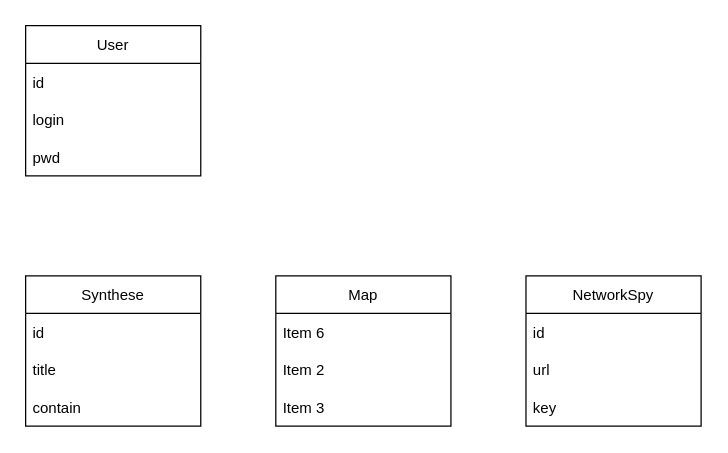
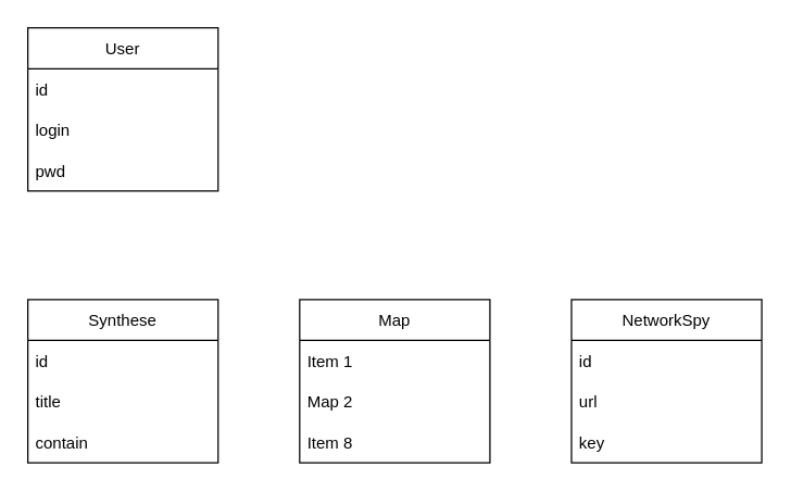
- <mxCell id="11" value="Item 6" style="text;strokeColor=none;fillColor=none;align=left;verticalAlign=middle;spacingLeft=4;spacingRight=4;overflow=hidden;points=[[0,0.5],[1,0.5]];portConstraint=eastwest;rotatable=0;" vertex="1" parent="10"><mxGeometry y="30" width="140" height="30" as="geometry" /></mxCell>
+ <mxCell id="11" value="Item 1" style="text;strokeColor=none;fillColor=none;align=left;verticalAlign=middle;spacingLeft=4;spacingRight=4;overflow=hidden;points=[[0,0.5],[1,0.5]];portConstraint=eastwest;rotatable=0;" vertex="1" parent="10"><mxGeometry y="30" width="140" height="30" as="geometry" /></mxCell>
- <mxCell id="12" value="Item 2" style="text;strokeColor=none;fillColor=none;align=left;verticalAlign=middle;spacingLeft=4;spacingRight=4;overflow=hidden;points=[[0,0.5],[1,0.5]];portConstraint=eastwest;rotatable=0;" vertex="1" parent="10"><mxGeometry y="60" width="140" height="30" as="geometry" /></mxCell>
+ <mxCell id="12" value="Map 2" style="text;strokeColor=none;fillColor=none;align=left;verticalAlign=middle;spacingLeft=4;spacingRight=4;overflow=hidden;points=[[0,0.5],[1,0.5]];portConstraint=eastwest;rotatable=0;" vertex="1" parent="10"><mxGeometry y="60" width="140" height="30" as="geometry" /></mxCell>
- <mxCell id="13" value="Item 3" style="text;strokeColor=none;fillColor=none;align=left;verticalAlign=middle;spacingLeft=4;spacingRight=4;overflow=hidden;points=[[0,0.5],[1,0.5]];portConstraint=eastwest;rotatable=0;" vertex="1" parent="10"><mxGeometry y="90" width="140" height="30" as="geometry" /></mxCell>
+ <mxCell id="13" value="Item 8" style="text;strokeColor=none;fillColor=none;align=left;verticalAlign=middle;spacingLeft=4;spacingRight=4;overflow=hidden;points=[[0,0.5],[1,0.5]];portConstraint=eastwest;rotatable=0;" vertex="1" parent="10"><mxGeometry y="90" width="140" height="30" as="geometry" /></mxCell>
